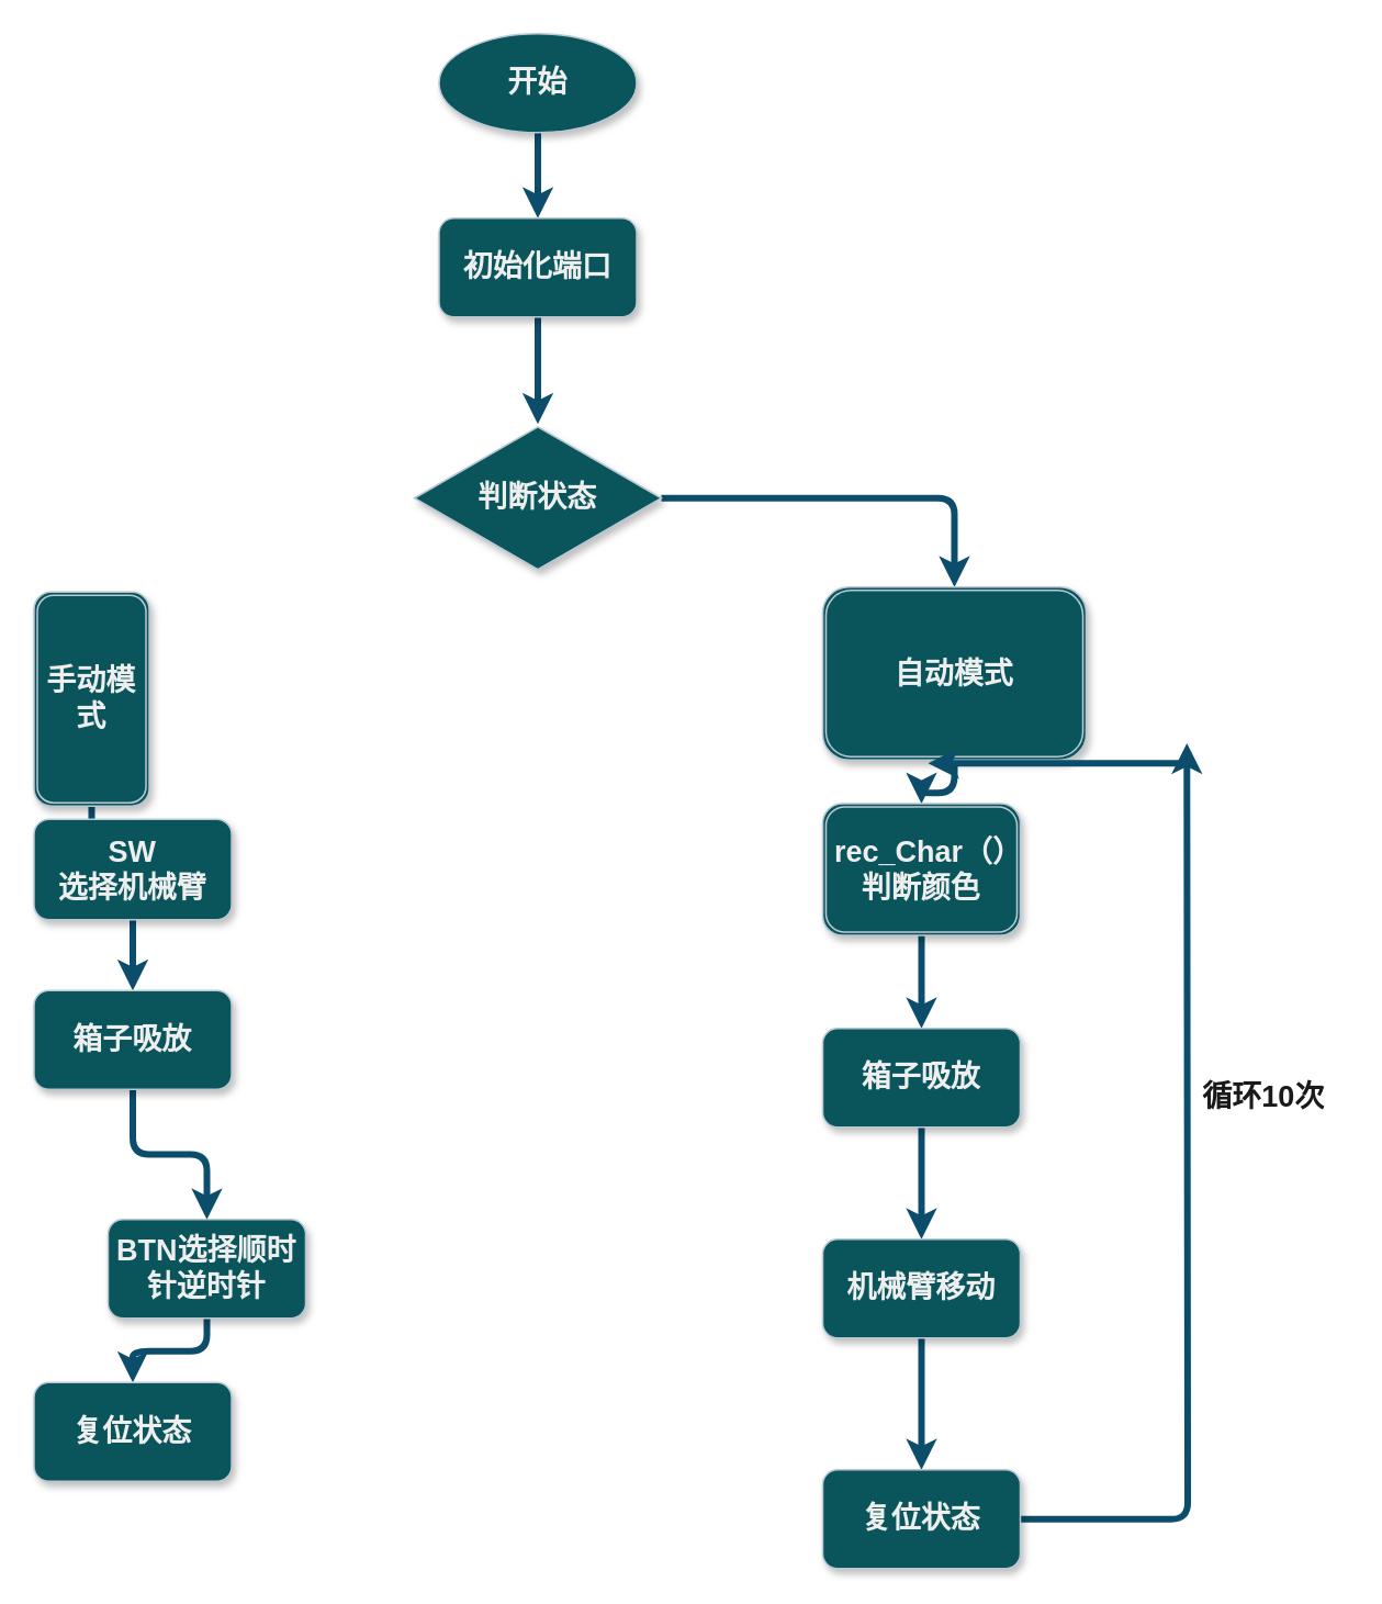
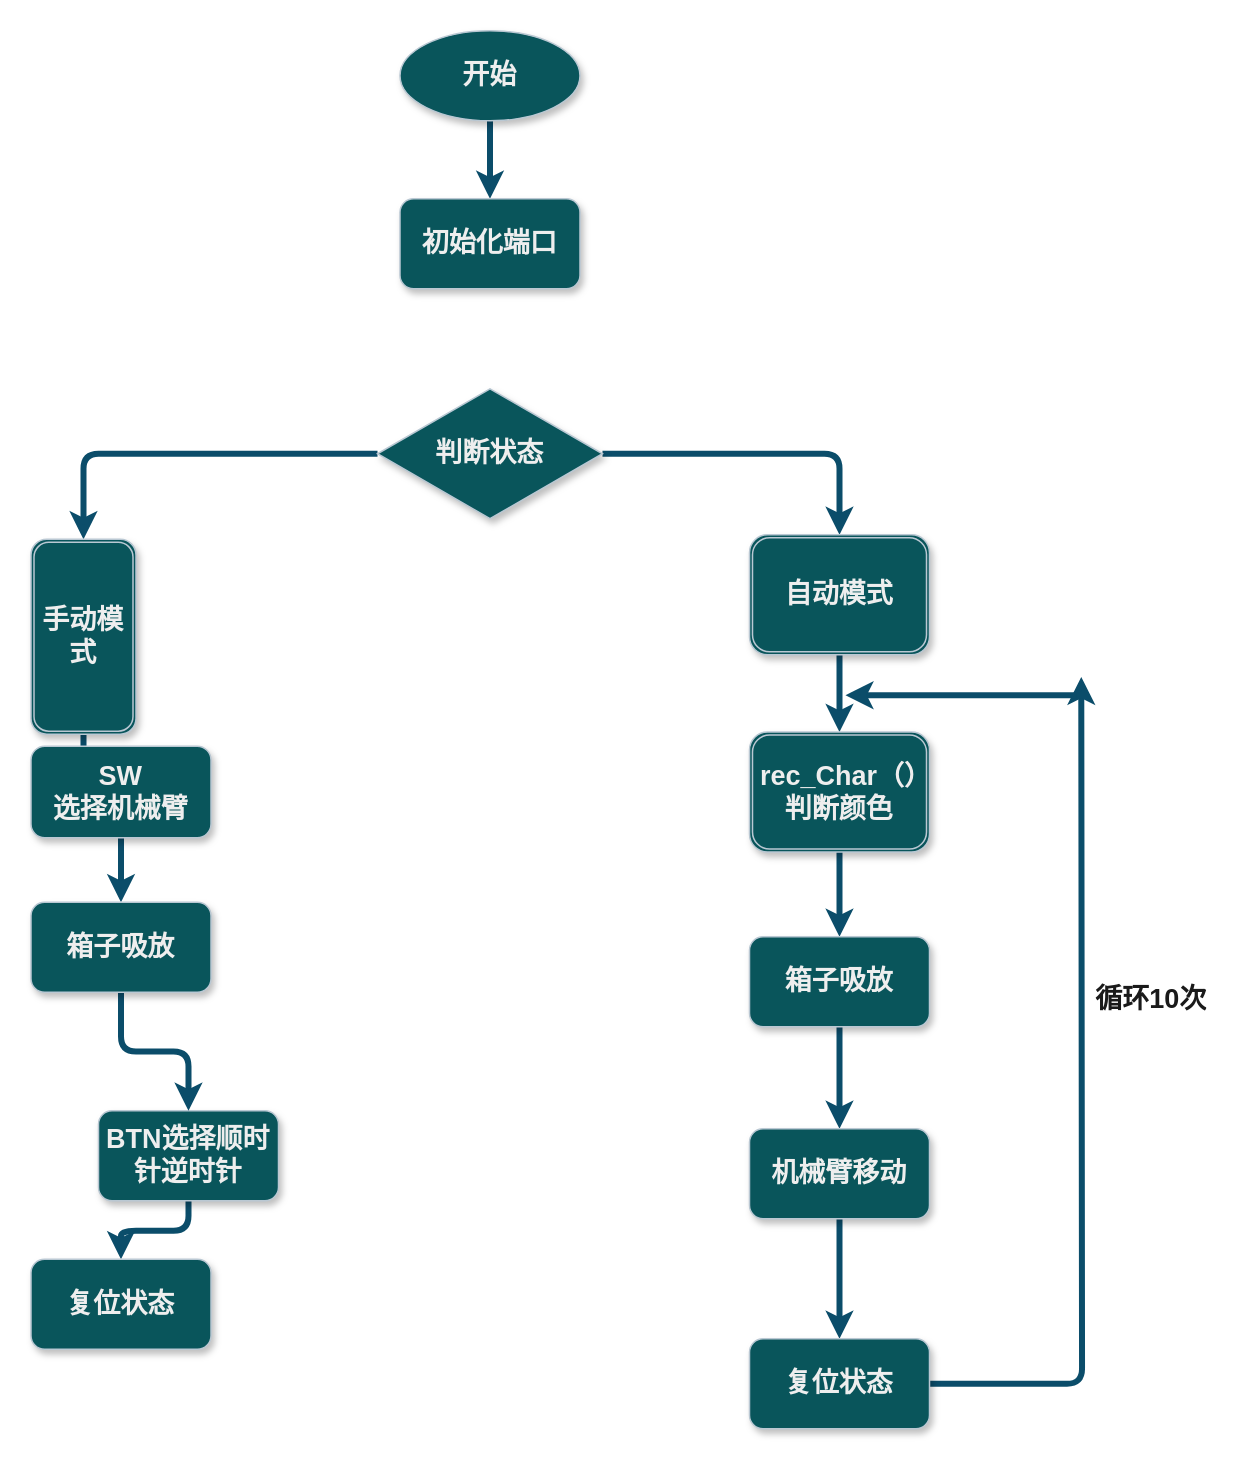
- <mxCell id="5" style="edgeStyle=orthogonalEdgeStyle;rounded=1;sketch=0;orthogonalLoop=1;jettySize=auto;html=1;exitX=0.5;exitY=1;exitDx=0;exitDy=0;fontFamily=Helvetica;fontSize=18;fontColor=#EEEEEE;strokeColor=#0B4D6A;strokeWidth=4;" edge="1" parent="1" source="6" target="9"><mxGeometry relative="1" as="geometry"><mxPoint x="326" y="250" as="targetPoint" /></mxGeometry></mxCell>
+ <mxCell id="7" style="edgeStyle=orthogonalEdgeStyle;rounded=1;sketch=0;orthogonalLoop=1;jettySize=auto;html=1;fontFamily=Helvetica;fontSize=18;fontColor=#EEEEEE;strokeColor=#0B4D6A;strokeWidth=4;" edge="1" parent="1" source="9" target="11"><mxGeometry relative="1" as="geometry"><mxPoint x="140" y="394" as="targetPoint" /></mxGeometry></mxCell>
- <mxCell id="13" value="自动模式" style="shape=ext;double=1;rounded=1;whiteSpace=wrap;html=1;shadow=1;glass=0;labelBackgroundColor=none;labelBorderColor=none;sketch=0;fontFamily=Helvetica;fontSize=18;fontColor=#EEEEEE;strokeColor=#BAC8D3;fillColor=#09555B;fontStyle=1" vertex="1" parent="1"><mxGeometry x="499" y="356" width="160" height="105" as="geometry" /></mxCell>
+ <mxCell id="13" value="自动模式" style="shape=ext;double=1;rounded=1;whiteSpace=wrap;html=1;shadow=1;glass=0;labelBackgroundColor=none;labelBorderColor=none;sketch=0;fontFamily=Helvetica;fontSize=18;fontColor=#EEEEEE;strokeColor=#BAC8D3;fillColor=#09555B;fontStyle=1" vertex="1" parent="1"><mxGeometry x="499" y="356" width="120" height="80" as="geometry" /></mxCell>
